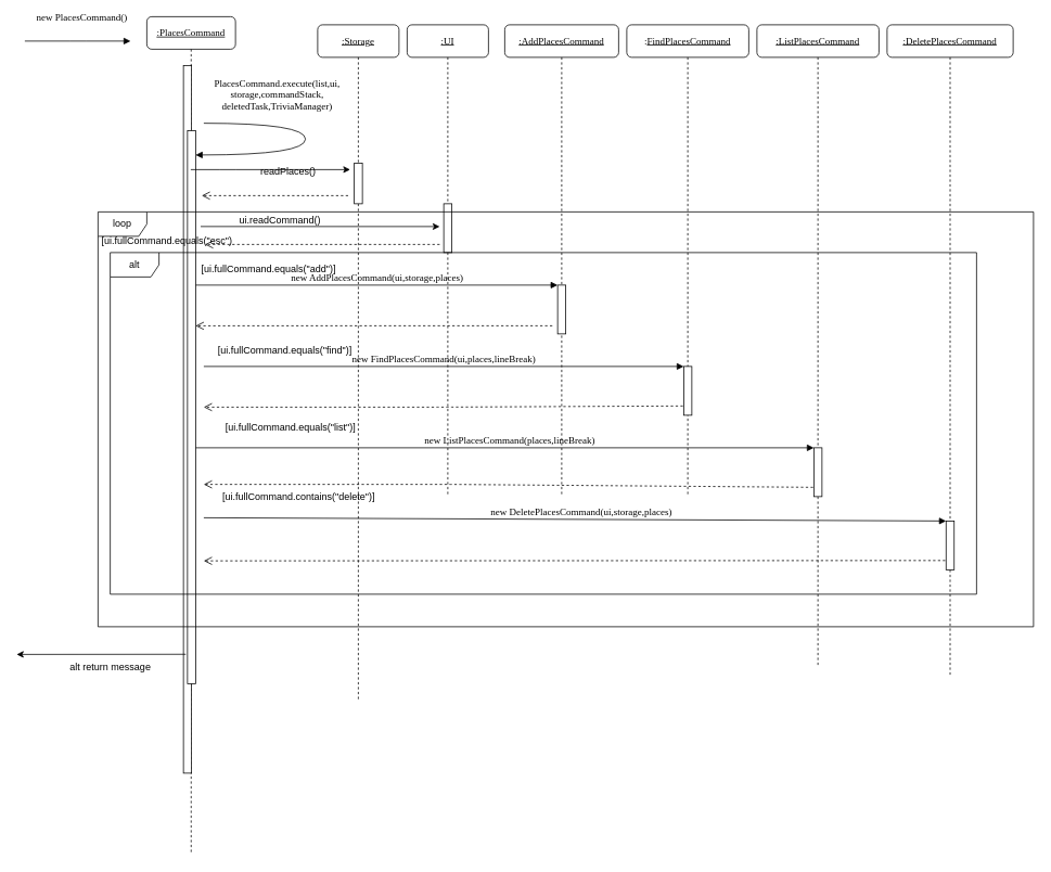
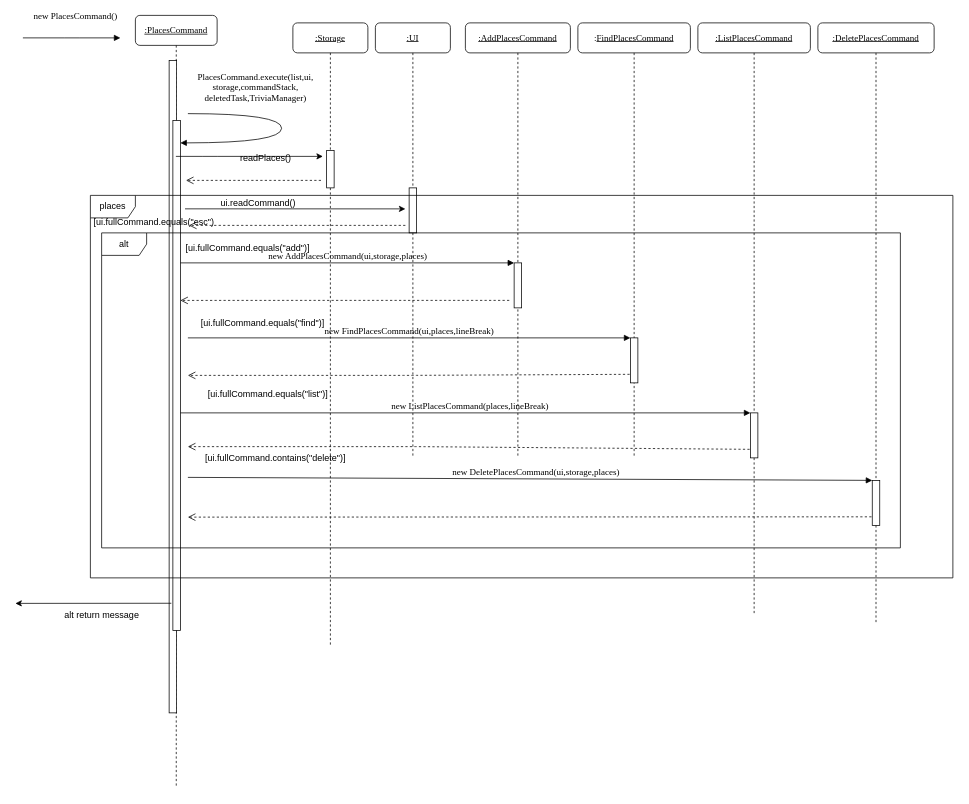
- <mxCell id="38" value="loop" style="shape=umlFrame;whiteSpace=wrap;html=1;" vertex="1" parent="1"><mxGeometry x="120" y="260" width="1150" height="510" as="geometry" /></mxCell>
+ <mxCell id="38" value="places" style="shape=umlFrame;whiteSpace=wrap;html=1;" vertex="1" parent="1"><mxGeometry x="120" y="260" width="1150" height="510" as="geometry" /></mxCell>
